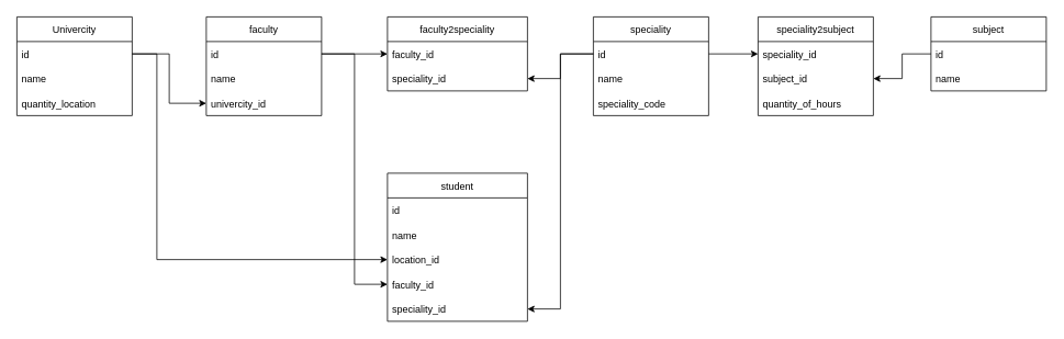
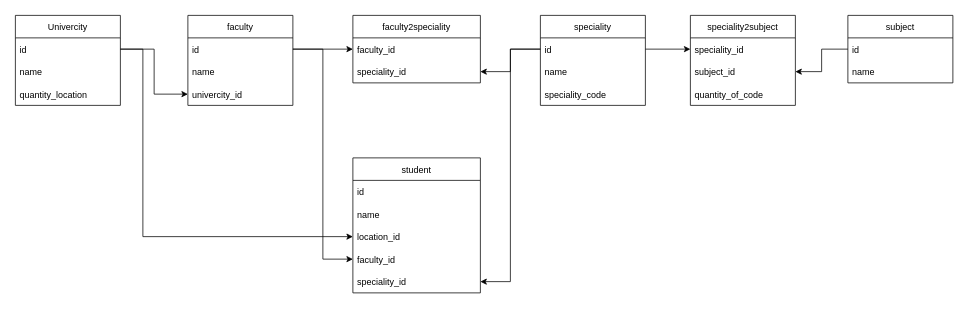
- <mxCell id="26" value="quantity_of_hours" style="text;strokeColor=none;fillColor=none;align=left;verticalAlign=middle;spacingLeft=4;spacingRight=4;overflow=hidden;points=[[0,0.5],[1,0.5]];portConstraint=eastwest;rotatable=0;" vertex="1" parent="23"><mxGeometry y="90" width="140" height="30" as="geometry" /></mxCell>
+ <mxCell id="26" value="quantity_of_code" style="text;strokeColor=none;fillColor=none;align=left;verticalAlign=middle;spacingLeft=4;spacingRight=4;overflow=hidden;points=[[0,0.5],[1,0.5]];portConstraint=eastwest;rotatable=0;" vertex="1" parent="23"><mxGeometry y="90" width="140" height="30" as="geometry" /></mxCell>
